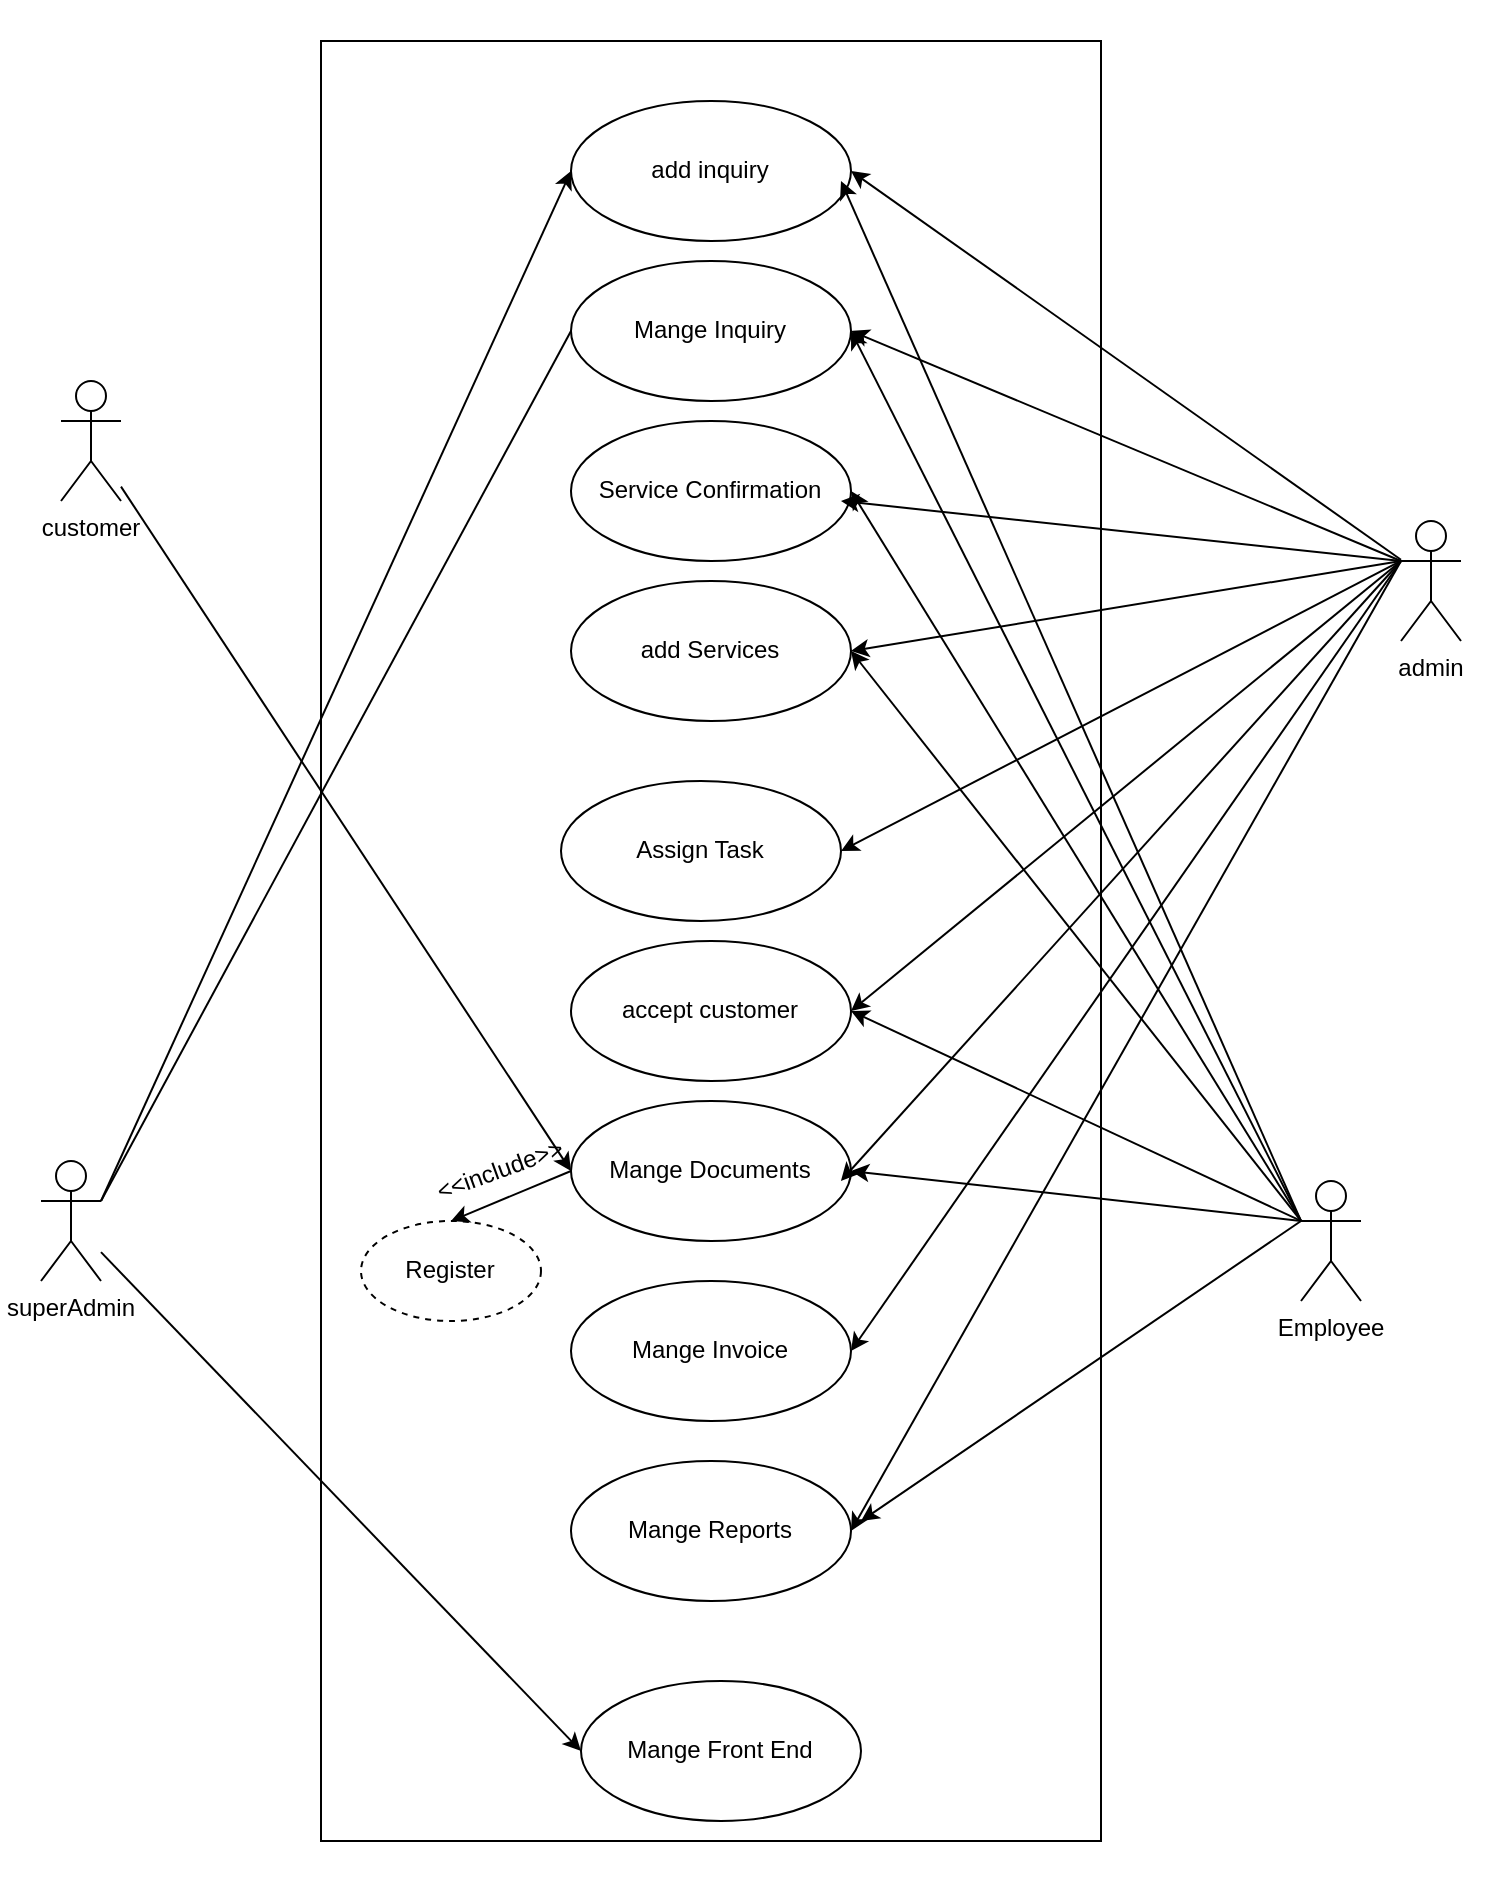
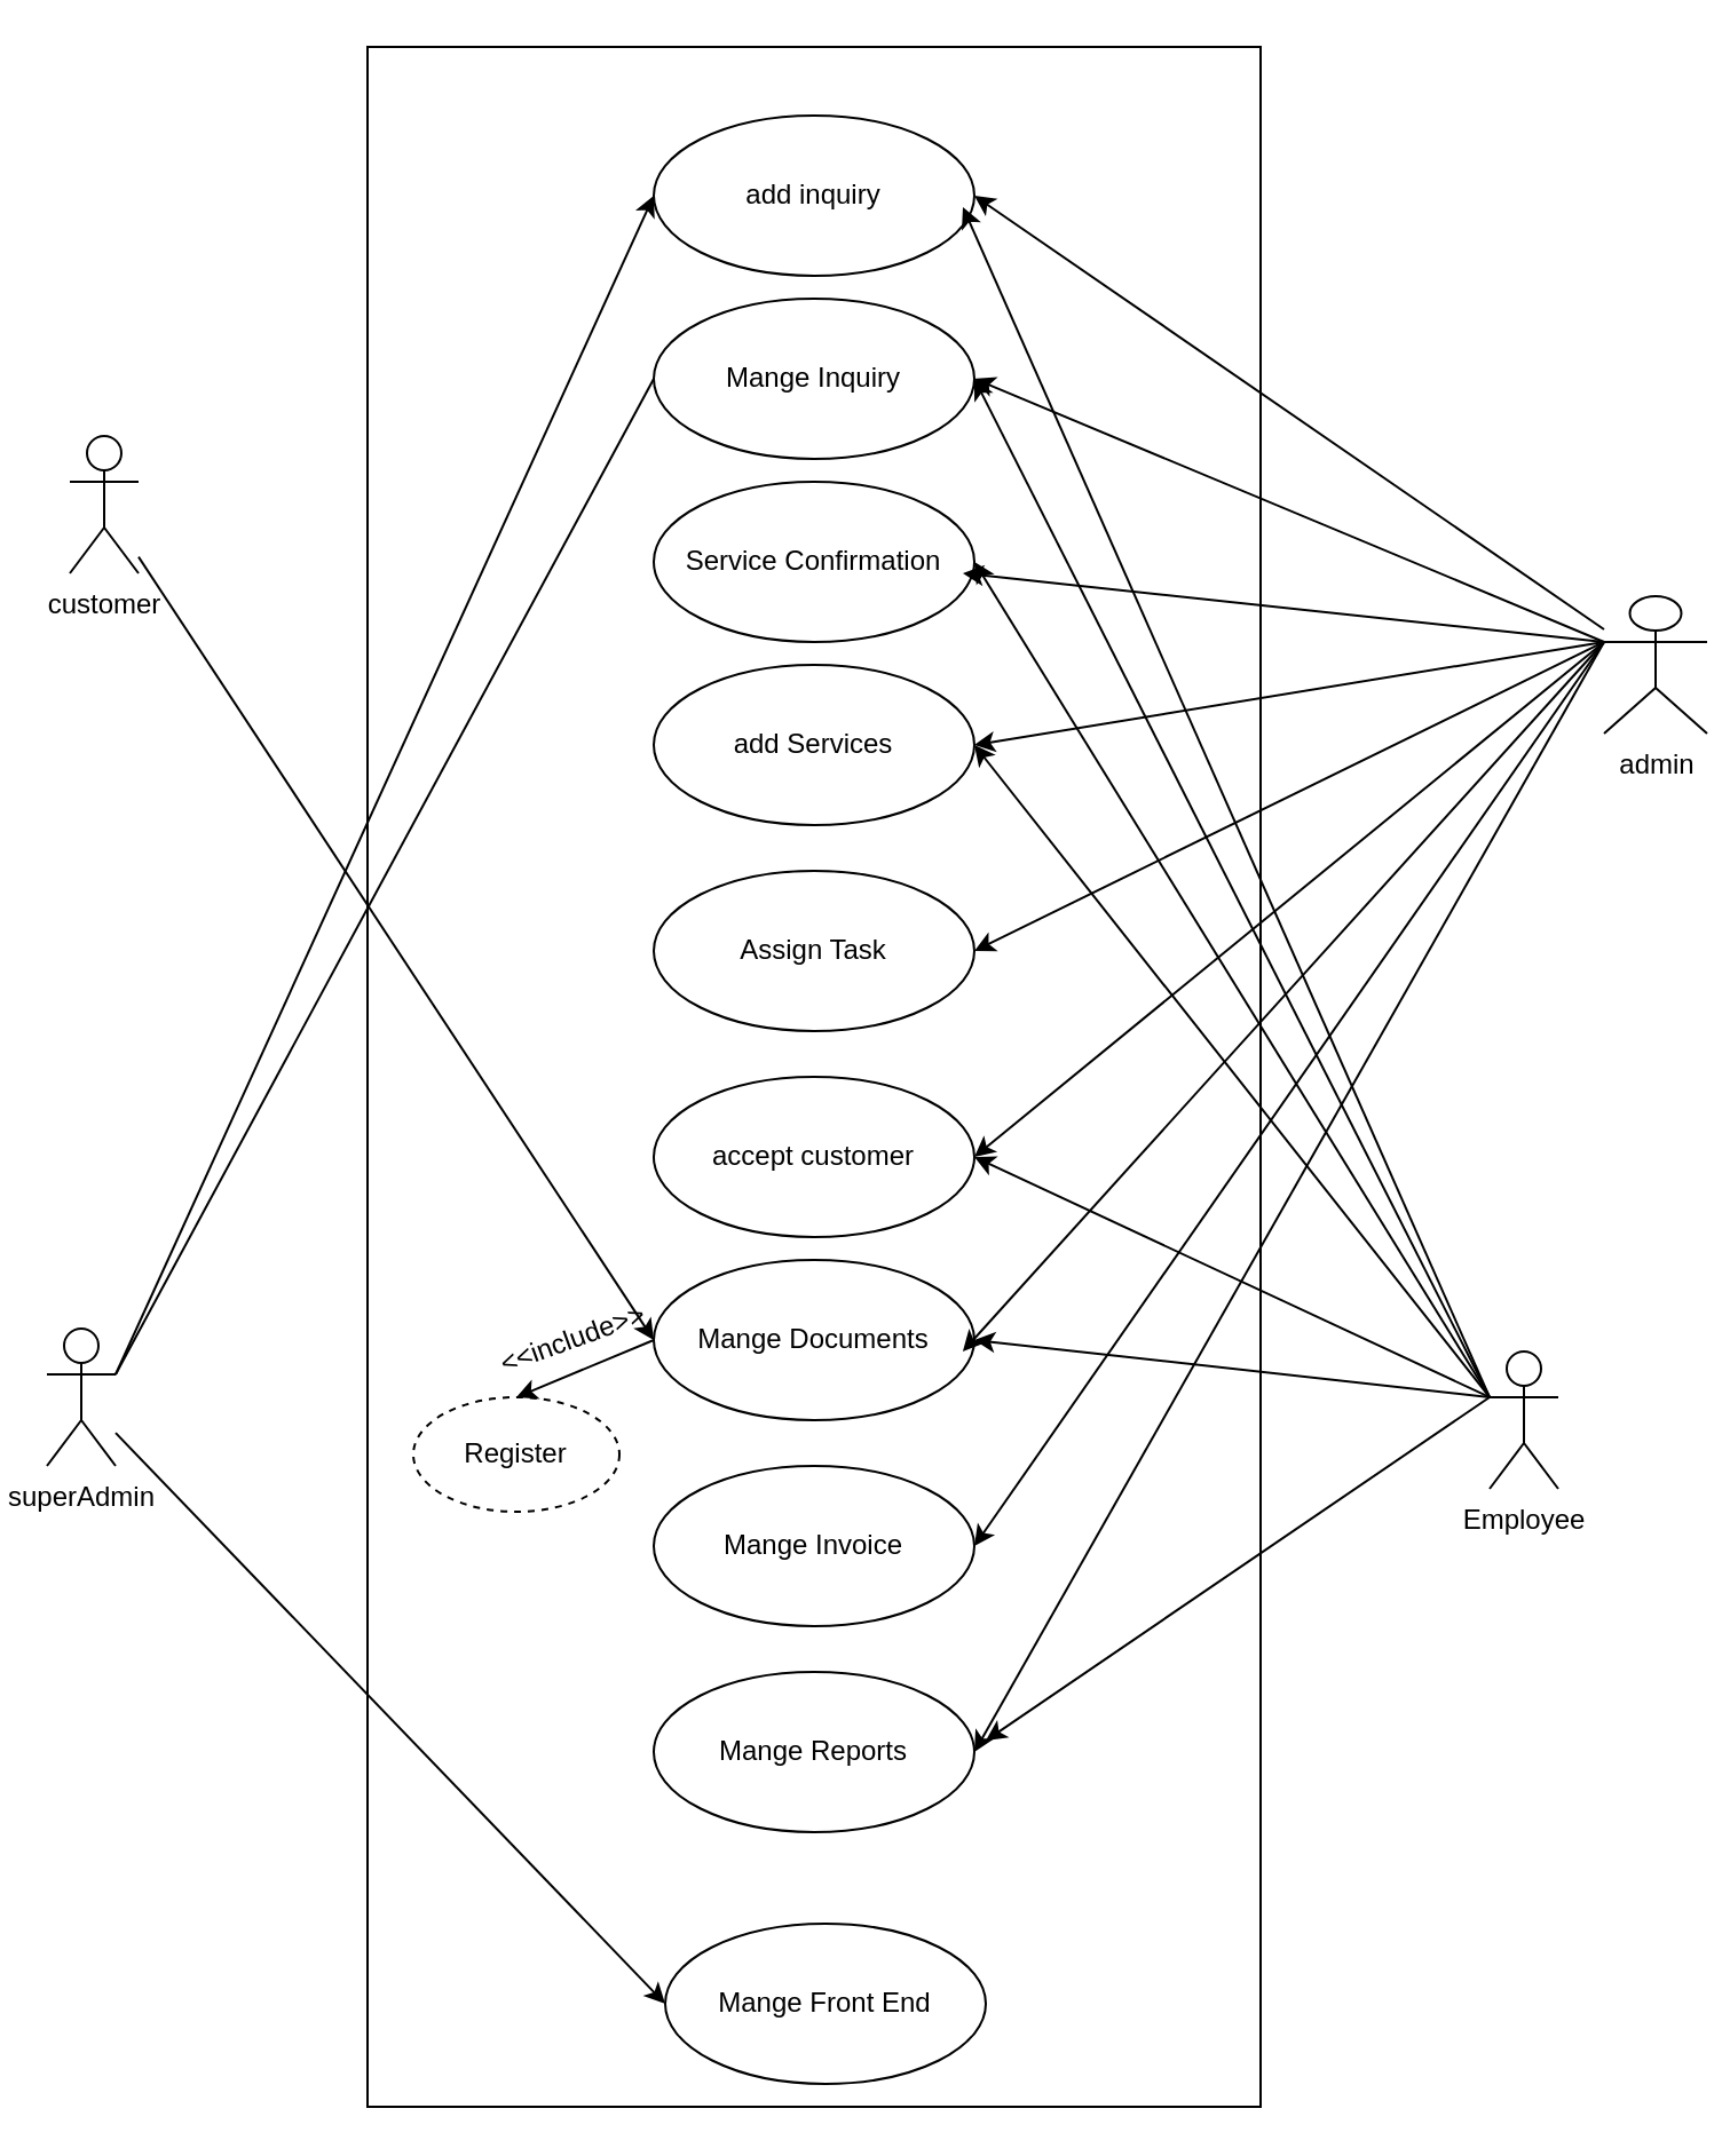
- <mxCell id="14" value="admin" style="shape=umlActor;verticalLabelPosition=bottom;verticalAlign=top;html=1;fillColor=none;" parent="1" vertex="1"><mxGeometry x="700" y="260" width="30" height="60" as="geometry" /></mxCell>
+ <mxCell id="14" value="admin" style="shape=umlActor;verticalLabelPosition=bottom;verticalAlign=top;html=1;fillColor=none;" parent="1" vertex="1"><mxGeometry x="700" y="260" width="45" height="60" as="geometry" /></mxCell>
- <mxCell id="32" value="Assign Task" style="ellipse;whiteSpace=wrap;html=1;fillColor=none;" parent="1" vertex="1"><mxGeometry x="280" y="390" width="140" height="70" as="geometry" /></mxCell>
+ <mxCell id="32" value="Assign Task" style="ellipse;whiteSpace=wrap;html=1;fillColor=none;" parent="1" vertex="1"><mxGeometry x="285" y="380" width="140" height="70" as="geometry" /></mxCell>
